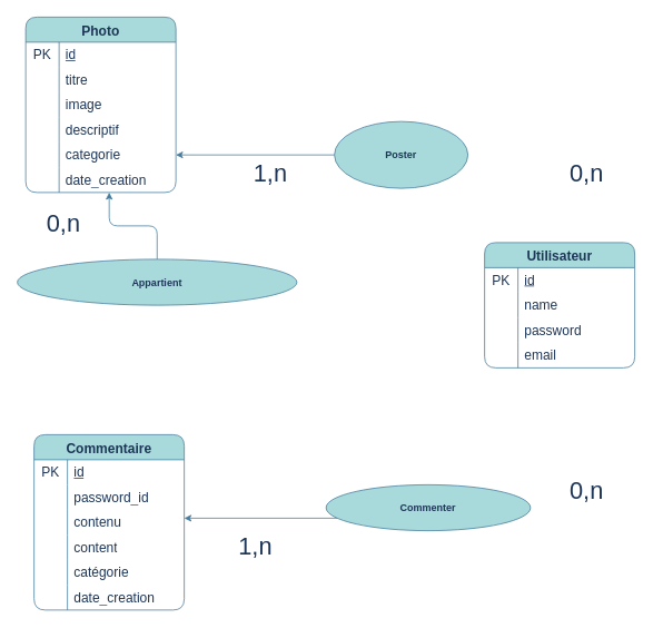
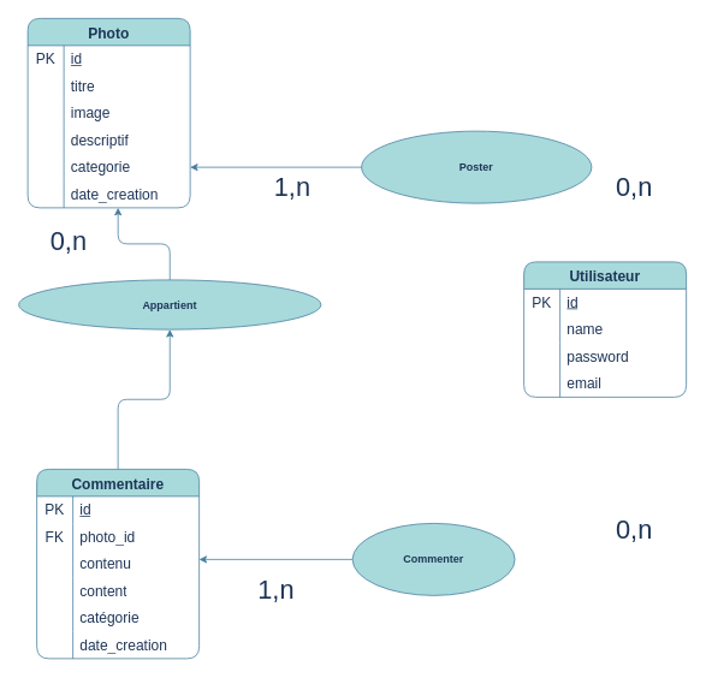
- <mxCell id="3" value="Poster" style="ellipse;whiteSpace=wrap;html=1;startSize=30;fontStyle=1;labelBackgroundColor=none;rounded=1;fillColor=#A8DADC;strokeColor=#457B9D;fontColor=#1D3557;" parent="1" vertex="1"><mxGeometry x="400" y="145" width="160" height="80" as="geometry" /></mxCell>
+ <mxCell id="3" value="Poster" style="ellipse;whiteSpace=wrap;html=1;startSize=30;fontStyle=1;labelBackgroundColor=none;rounded=1;fillColor=#A8DADC;strokeColor=#457B9D;fontColor=#1D3557;" parent="1" vertex="1"><mxGeometry x="400" y="145" width="255" height="80" as="geometry" /></mxCell>
+ <mxCell id="40" style="edgeStyle=orthogonalEdgeStyle;rounded=1;orthogonalLoop=1;jettySize=auto;html=1;entryX=0.5;entryY=1;entryDx=0;entryDy=0;labelBackgroundColor=none;strokeColor=#457B9D;fontColor=default;" parent="1" source="41" target="7" edge="1"><mxGeometry relative="1" as="geometry" /></mxCell>
+ <mxCell id="60" value="FK" style="shape=partialRectangle;html=1;whiteSpace=wrap;connectable=0;fillColor=none;top=0;left=0;bottom=0;right=0;overflow=hidden;pointerEvents=1;strokeColor=#457B9D;fontSize=16;rounded=1;labelBackgroundColor=none;fontColor=#1D3557;" parent="1" vertex="1"><mxGeometry x="40" y="580" width="40" height="30" as="geometry"><mxRectangle width="40" height="30" as="alternateBounds" /></mxGeometry></mxCell>
- <mxCell id="47" value="password_id" style="shape=partialRectangle;html=1;whiteSpace=wrap;connectable=0;fillColor=none;top=0;left=0;bottom=0;right=0;align=left;spacingLeft=6;overflow=hidden;strokeColor=#457B9D;fontSize=16;rounded=1;labelBackgroundColor=none;fontColor=#1D3557;" parent="45" vertex="1"><mxGeometry x="40" width="140" height="30" as="geometry"><mxRectangle width="140" height="30" as="alternateBounds" /></mxGeometry></mxCell>
+ <mxCell id="47" value="photo_id" style="shape=partialRectangle;html=1;whiteSpace=wrap;connectable=0;fillColor=none;top=0;left=0;bottom=0;right=0;align=left;spacingLeft=6;overflow=hidden;strokeColor=#457B9D;fontSize=16;rounded=1;labelBackgroundColor=none;fontColor=#1D3557;" parent="45" vertex="1"><mxGeometry x="40" width="140" height="30" as="geometry"><mxRectangle width="140" height="30" as="alternateBounds" /></mxGeometry></mxCell>
- <mxCell id="5" value="Commenter" style="ellipse;whiteSpace=wrap;html=1;startSize=30;fontStyle=1;labelBackgroundColor=none;rounded=1;fillColor=#A8DADC;strokeColor=#457B9D;fontColor=#1D3557;" parent="1" vertex="1"><mxGeometry x="390" y="580" width="245" height="55" as="geometry" /></mxCell>
+ <mxCell id="5" value="Commenter" style="ellipse;whiteSpace=wrap;html=1;startSize=30;fontStyle=1;labelBackgroundColor=none;rounded=1;fillColor=#A8DADC;strokeColor=#457B9D;fontColor=#1D3557;" parent="1" vertex="1"><mxGeometry x="390" y="580" width="180" height="80" as="geometry" /></mxCell>
